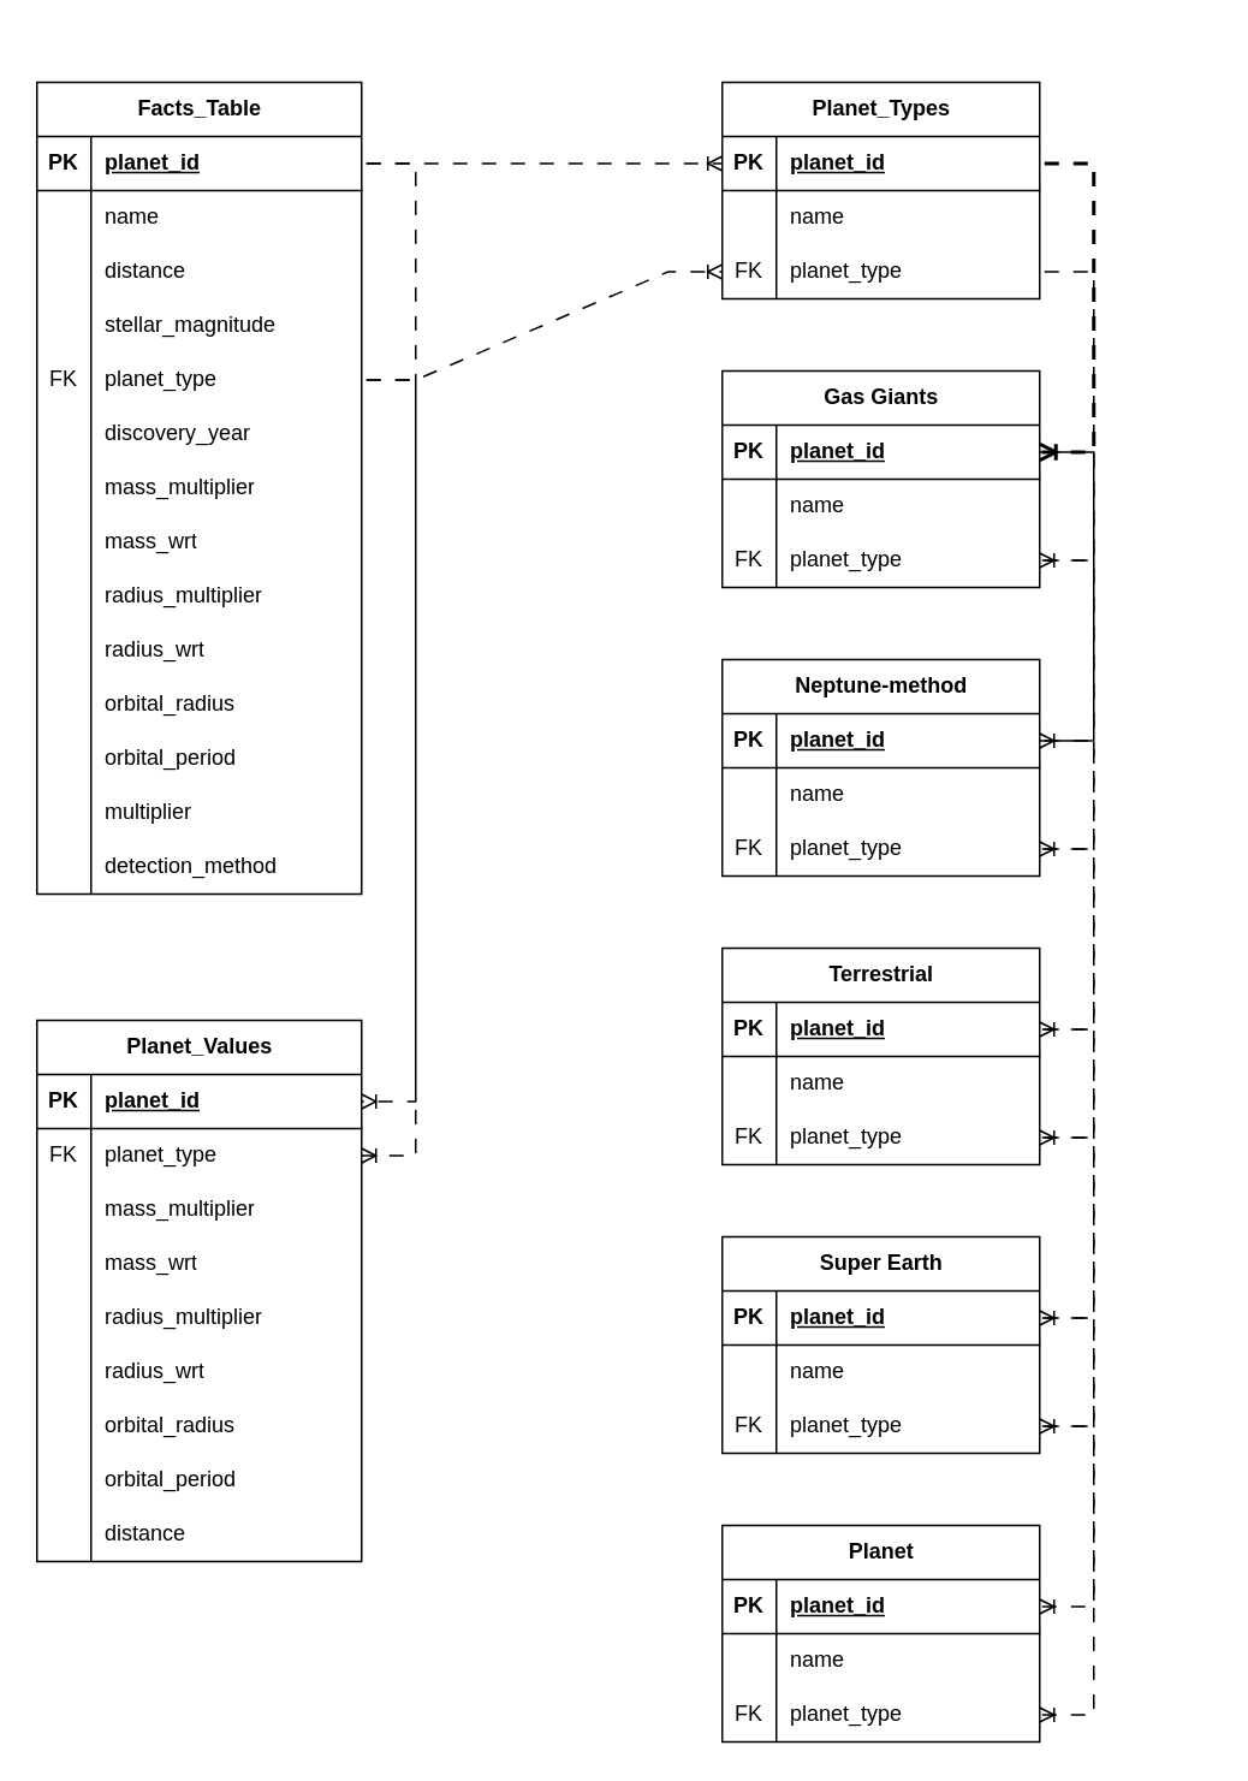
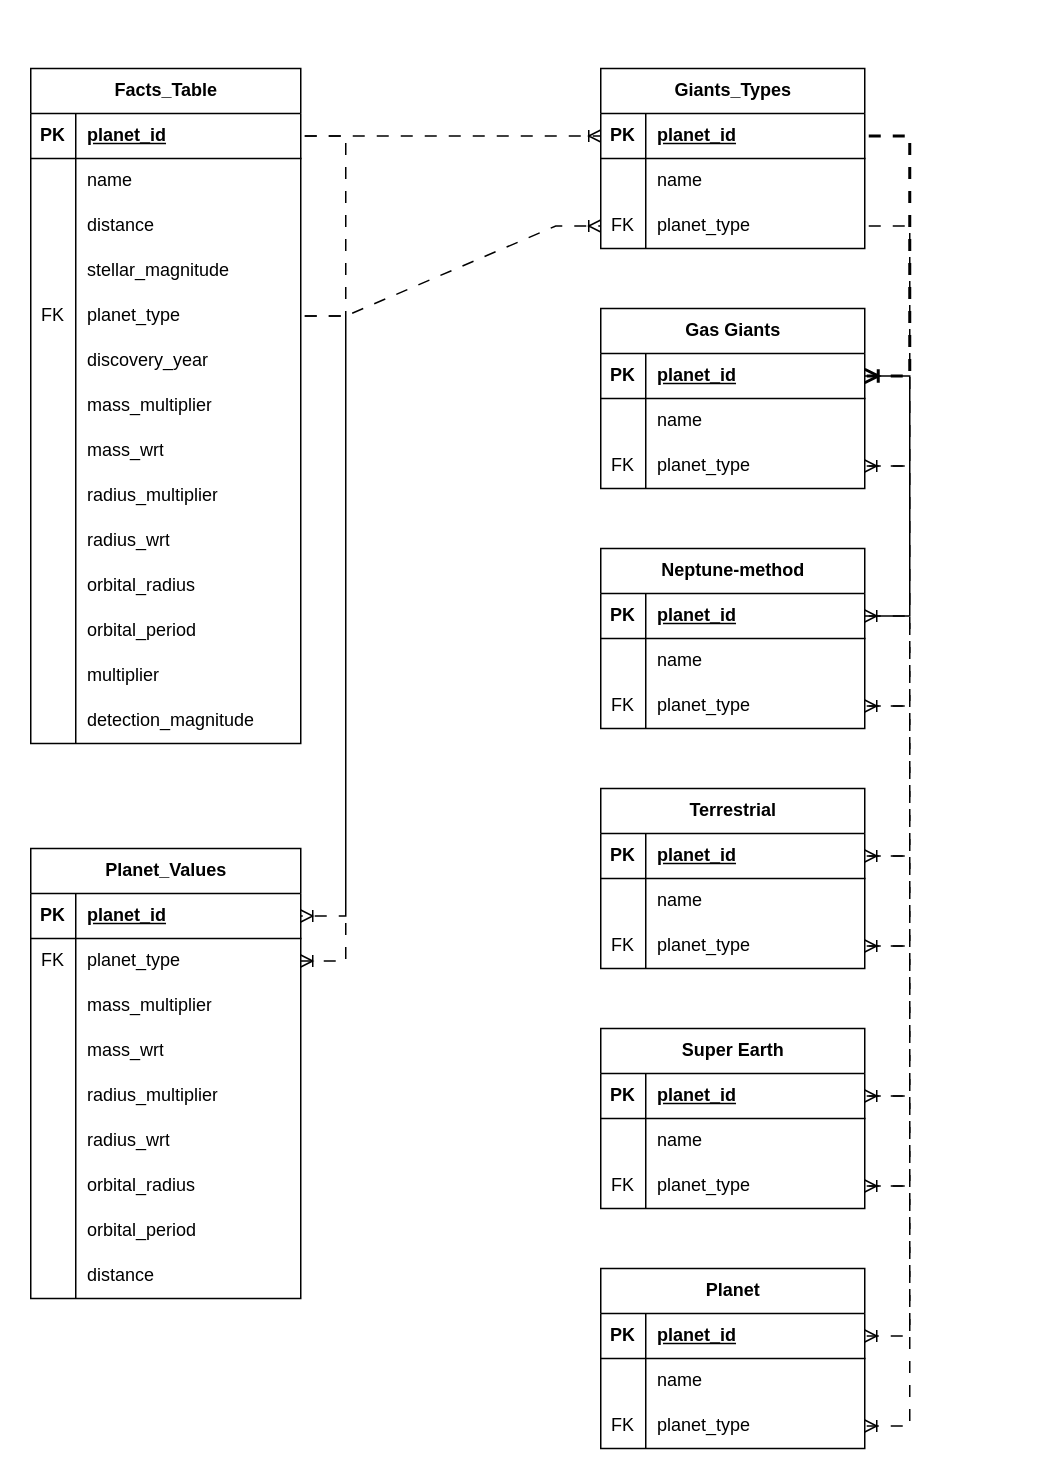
- <mxCell id="74" value="Planet_Types" style="shape=table;startSize=30;container=1;collapsible=1;childLayout=tableLayout;fixedRows=1;rowLines=0;fontStyle=1;align=center;resizeLast=1;html=1;" parent="73" vertex="1"><mxGeometry width="176" height="120" as="geometry" /></mxCell>
+ <mxCell id="74" value="Giants_Types" style="shape=table;startSize=30;container=1;collapsible=1;childLayout=tableLayout;fixedRows=1;rowLines=0;fontStyle=1;align=center;resizeLast=1;html=1;" parent="73" vertex="1"><mxGeometry width="176" height="120" as="geometry" /></mxCell>
- <mxCell id="44" value="detection_method" style="shape=partialRectangle;connectable=0;fillColor=none;top=0;left=0;bottom=0;right=0;align=left;spacingLeft=6;overflow=hidden;whiteSpace=wrap;html=1;" parent="42" vertex="1"><mxGeometry x="30" width="150" height="30" as="geometry"><mxRectangle width="150" height="30" as="alternateBounds" /></mxGeometry></mxCell>
+ <mxCell id="44" value="detection_magnitude" style="shape=partialRectangle;connectable=0;fillColor=none;top=0;left=0;bottom=0;right=0;align=left;spacingLeft=6;overflow=hidden;whiteSpace=wrap;html=1;" parent="42" vertex="1"><mxGeometry x="30" width="150" height="30" as="geometry"><mxRectangle width="150" height="30" as="alternateBounds" /></mxGeometry></mxCell>
